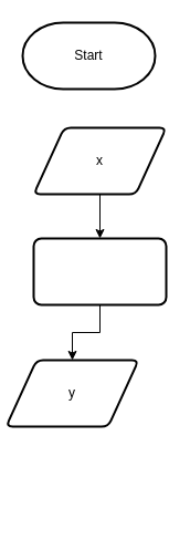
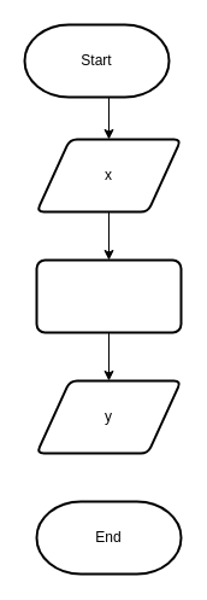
+ <mxCell id="2" style="edgeStyle=orthogonalEdgeStyle;rounded=0;orthogonalLoop=1;jettySize=auto;html=1;exitX=0.5;exitY=1;exitDx=0;exitDy=0;exitPerimeter=0;entryX=0.5;entryY=0;entryDx=0;entryDy=0;" edge="1" parent="1" source="3" target="5"><mxGeometry relative="1" as="geometry" /></mxCell>
- <mxCell id="8" value="y" style="shape=parallelogram;html=1;strokeWidth=2;perimeter=parallelogramPerimeter;whiteSpace=wrap;rounded=1;arcSize=12;size=0.23;" vertex="1" parent="1"><mxGeometry x="5" y="325" width="120" height="60" as="geometry" /></mxCell>
+ <mxCell id="8" value="y" style="shape=parallelogram;html=1;strokeWidth=2;perimeter=parallelogramPerimeter;whiteSpace=wrap;rounded=1;arcSize=12;size=0.23;" vertex="1" parent="1"><mxGeometry x="30" y="315" width="120" height="60" as="geometry" /></mxCell>
+ <mxCell id="9" value="End" style="strokeWidth=2;html=1;shape=mxgraph.flowchart.terminator;whiteSpace=wrap;" vertex="1" parent="1"><mxGeometry x="30" y="415" width="120" height="60" as="geometry" /></mxCell>
